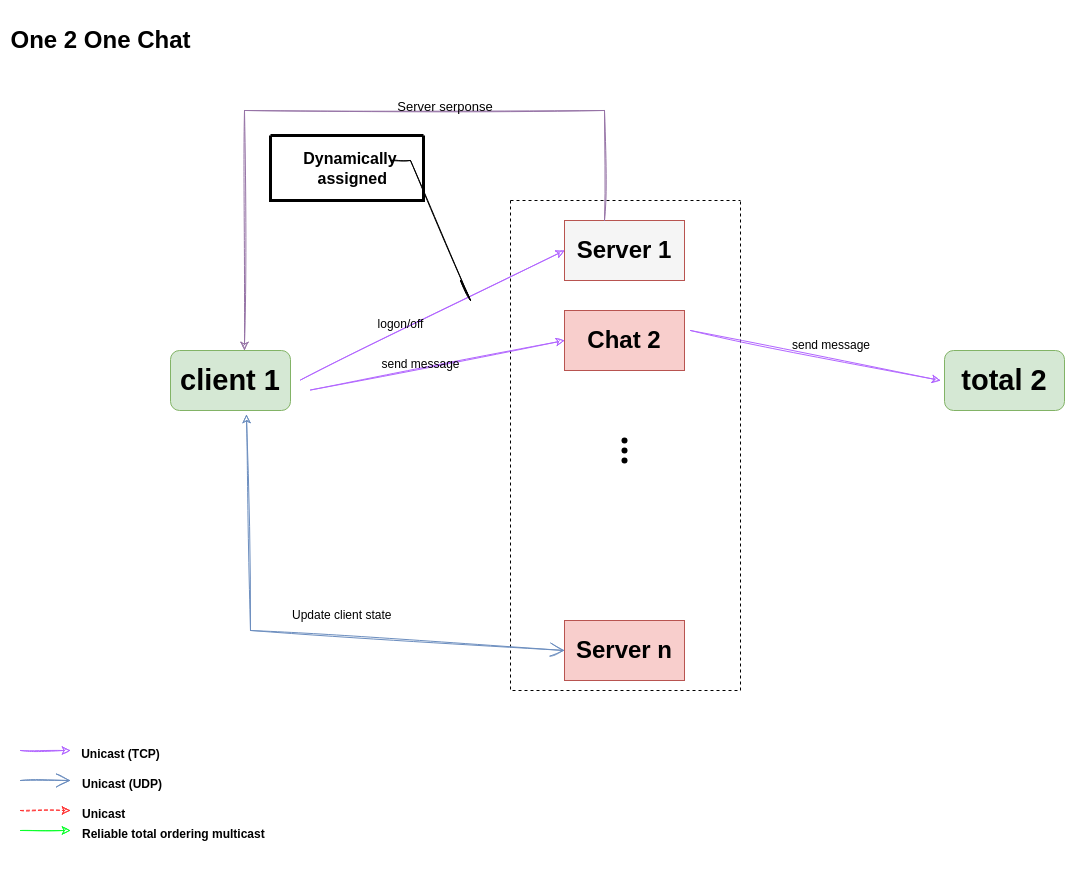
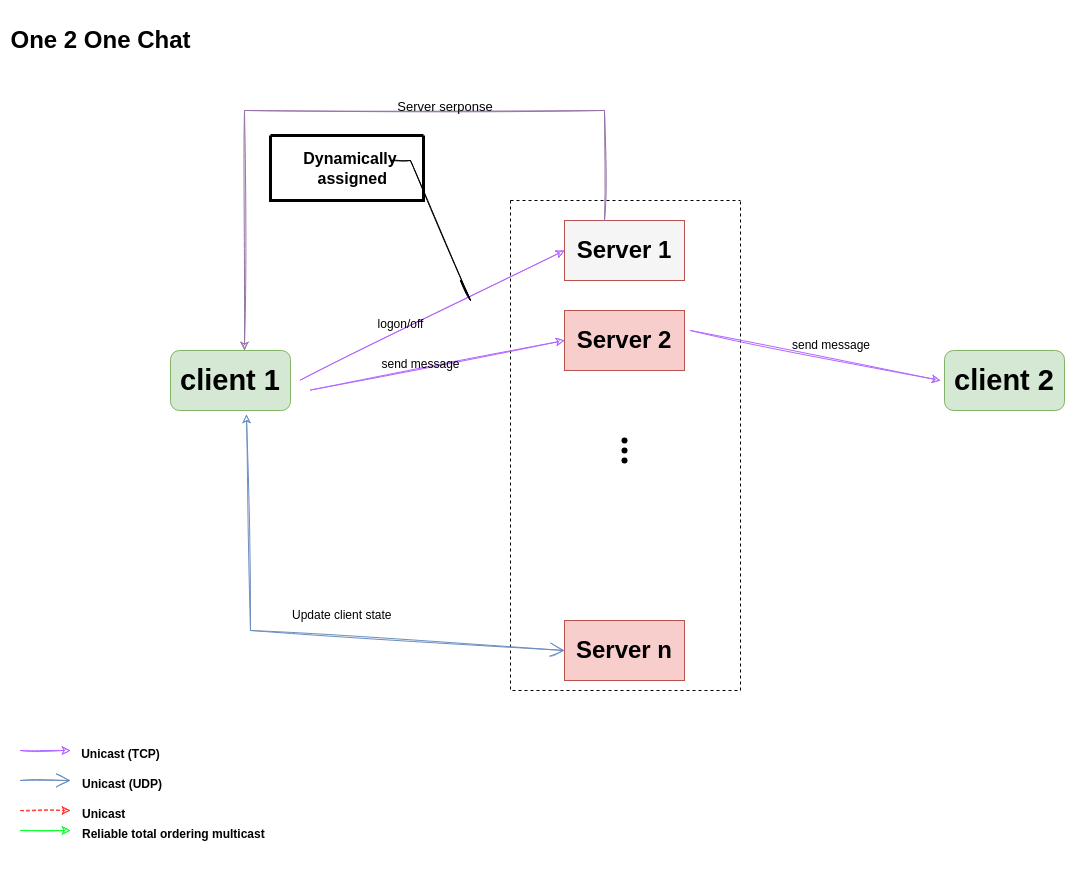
- <mxCell id="3" value="&lt;b&gt;&lt;font style=&quot;font-size: 24px;&quot;&gt;Chat 2&lt;/font&gt;&lt;/b&gt;" style="rounded=0;whiteSpace=wrap;html=1;fillColor=#f8cecc;strokeColor=#b85450;" parent="1" vertex="1"><mxGeometry x="564" y="310" width="120" height="60" as="geometry" /></mxCell>
+ <mxCell id="3" value="&lt;b&gt;&lt;font style=&quot;font-size: 24px;&quot;&gt;Server 2&lt;/font&gt;&lt;/b&gt;" style="rounded=0;whiteSpace=wrap;html=1;fillColor=#f8cecc;strokeColor=#b85450;" parent="1" vertex="1"><mxGeometry x="564" y="310" width="120" height="60" as="geometry" /></mxCell>
- <mxCell id="10" value="&lt;font size=&quot;1&quot; style=&quot;&quot;&gt;&lt;b style=&quot;font-size: 29px;&quot;&gt;total 2&lt;/b&gt;&lt;/font&gt;" style="rounded=1;whiteSpace=wrap;html=1;fillColor=#d5e8d4;strokeColor=#82b366;" vertex="1" parent="1"><mxGeometry x="944" y="350" width="120" height="60" as="geometry" /></mxCell>
+ <mxCell id="10" value="&lt;font size=&quot;1&quot; style=&quot;&quot;&gt;&lt;b style=&quot;font-size: 29px;&quot;&gt;client 2&lt;/b&gt;&lt;/font&gt;" style="rounded=1;whiteSpace=wrap;html=1;fillColor=#d5e8d4;strokeColor=#82b366;" vertex="1" parent="1"><mxGeometry x="944" y="350" width="120" height="60" as="geometry" /></mxCell>
